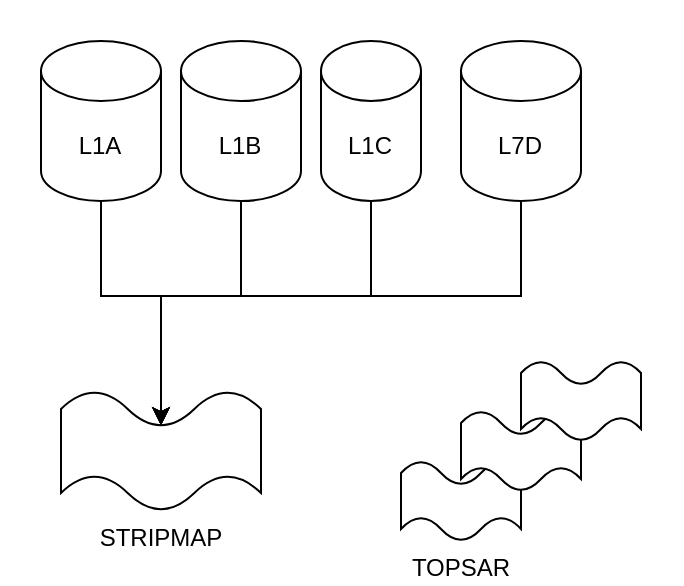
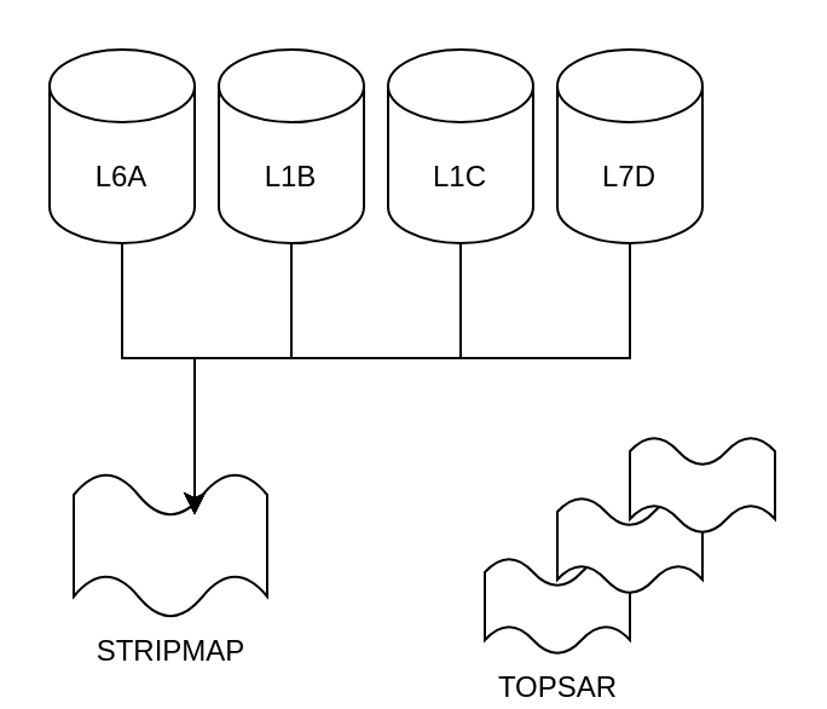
- <mxCell id="4" value="L1C" style="shape=cylinder3;whiteSpace=wrap;html=1;boundedLbl=1;backgroundOutline=1;size=15;" vertex="1" parent="1"><mxGeometry x="160" y="20" width="50" height="80" as="geometry" /></mxCell>
+ <mxCell id="4" value="L1C" style="shape=cylinder3;whiteSpace=wrap;html=1;boundedLbl=1;backgroundOutline=1;size=15;" vertex="1" parent="1"><mxGeometry x="160" y="20" width="60" height="80" as="geometry" /></mxCell>
- <mxCell id="2" value="L1A" style="shape=cylinder3;whiteSpace=wrap;html=1;boundedLbl=1;backgroundOutline=1;size=15;" vertex="1" parent="1"><mxGeometry x="20" y="20" width="60" height="80" as="geometry" /></mxCell>
+ <mxCell id="2" value="L6A" style="shape=cylinder3;whiteSpace=wrap;html=1;boundedLbl=1;backgroundOutline=1;size=15;" vertex="1" parent="1"><mxGeometry x="20" y="20" width="60" height="80" as="geometry" /></mxCell>
- <mxCell id="6" value="&lt;div&gt;STRIPMAP&lt;/div&gt;" style="verticalLabelPosition=bottom;verticalAlign=top;html=1;shape=mxgraph.basic.wave2;dy=0.3;" vertex="1" parent="1"><mxGeometry x="30" y="195" width="100" height="60" as="geometry" /></mxCell>
+ <mxCell id="6" value="&lt;div&gt;STRIPMAP&lt;/div&gt;" style="verticalLabelPosition=bottom;verticalAlign=top;html=1;shape=mxgraph.basic.wave2;dy=0.3;" vertex="1" parent="1"><mxGeometry x="30" y="195" width="80" height="60" as="geometry" /></mxCell>
